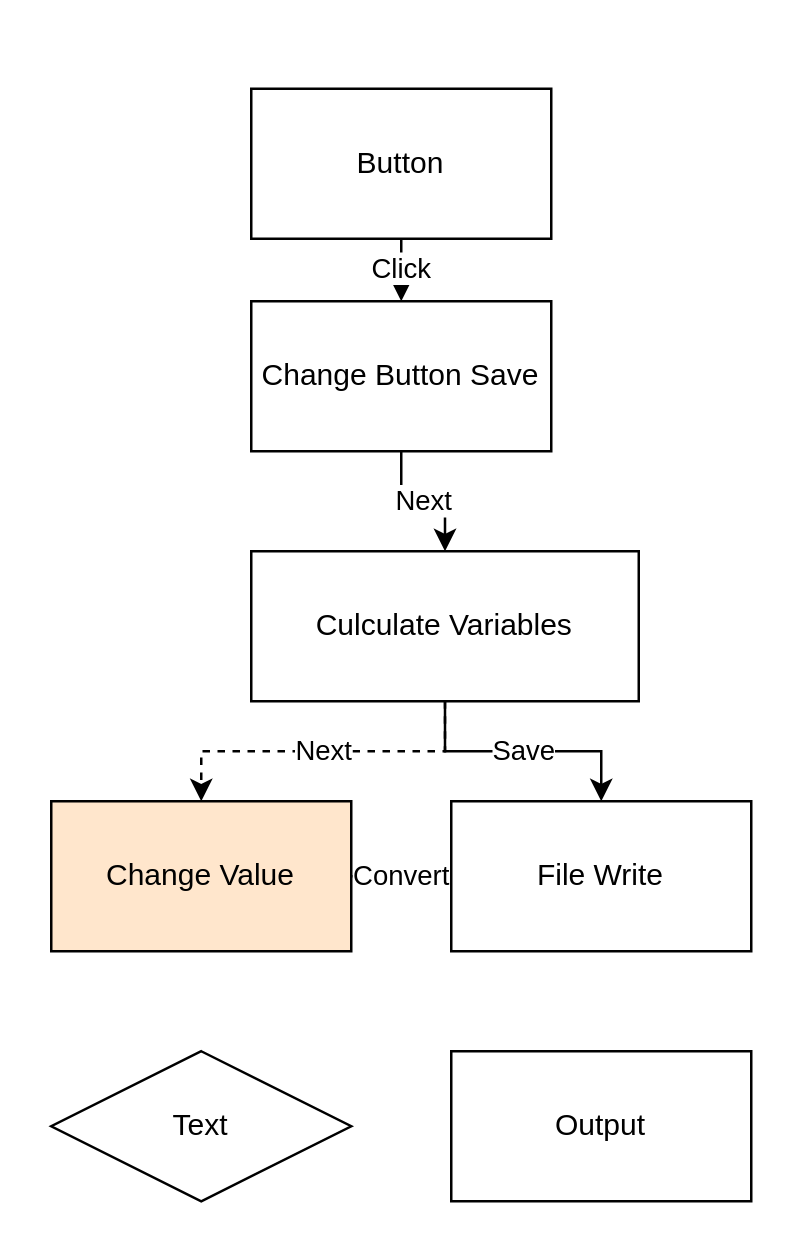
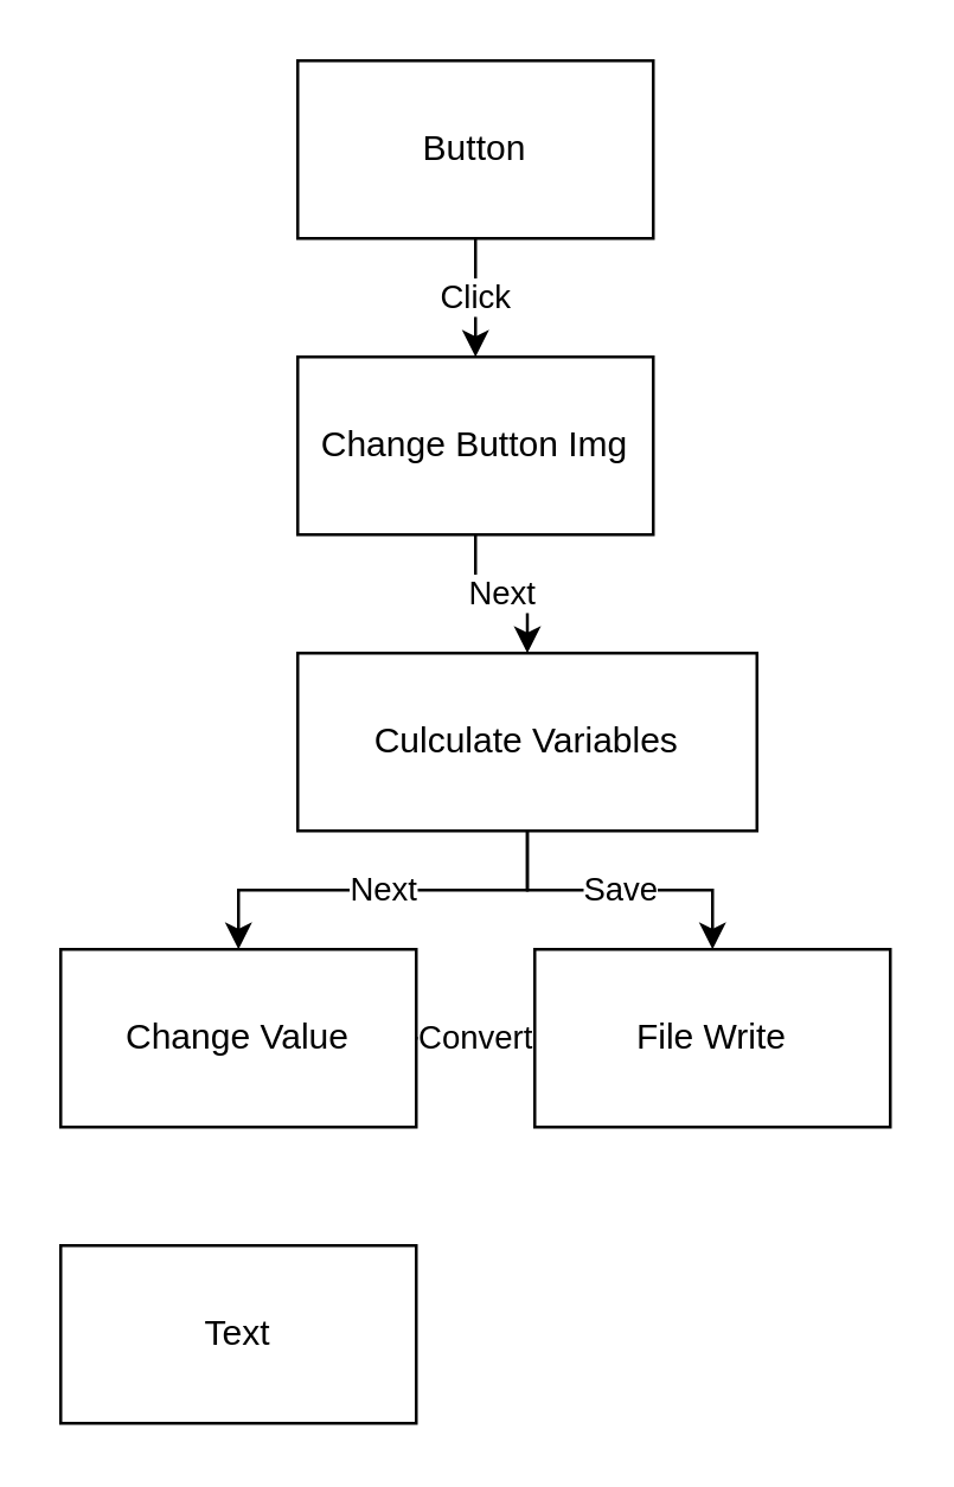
- <mxCell id="3" value="Button" style="rounded=0;whiteSpace=wrap;html=1;" parent="1" vertex="1"><mxGeometry x="100" y="35" width="120" height="60" as="geometry" /></mxCell>
+ <mxCell id="3" value="Button" style="rounded=0;whiteSpace=wrap;html=1;" parent="1" vertex="1"><mxGeometry x="100" y="20" width="120" height="60" as="geometry" /></mxCell>
- <mxCell id="5" value="Change Button Save" style="rounded=0;whiteSpace=wrap;html=1;" parent="1" vertex="1"><mxGeometry x="100" y="120" width="120" height="60" as="geometry" /></mxCell>
+ <mxCell id="5" value="Change Button Img" style="rounded=0;whiteSpace=wrap;html=1;" parent="1" vertex="1"><mxGeometry x="100" y="120" width="120" height="60" as="geometry" /></mxCell>
- <mxCell id="6" value="Next" style="edgeStyle=orthogonalEdgeStyle;rounded=0;orthogonalLoop=1;jettySize=auto;html=1;dashed=1;" parent="1" source="8" target="10" edge="1"><mxGeometry relative="1" as="geometry" /></mxCell>
+ <mxCell id="6" value="Next" style="edgeStyle=orthogonalEdgeStyle;rounded=0;orthogonalLoop=1;jettySize=auto;html=1;" parent="1" source="8" target="10" edge="1"><mxGeometry relative="1" as="geometry" /></mxCell>
- <mxCell id="10" value="Change Value" style="rounded=0;whiteSpace=wrap;html=1;fillColor=#ffe6cc;" parent="1" vertex="1"><mxGeometry x="20" y="320" width="120" height="60" as="geometry" /></mxCell>
+ <mxCell id="10" value="Change Value" style="rounded=0;whiteSpace=wrap;html=1;" parent="1" vertex="1"><mxGeometry x="20" y="320" width="120" height="60" as="geometry" /></mxCell>
- <mxCell id="11" value="Text" style="rhombus;whiteSpace=wrap;html=1;" parent="1" vertex="1"><mxGeometry x="20" y="420" width="120" height="60" as="geometry" /></mxCell>
+ <mxCell id="11" value="Text" style="rounded=0;whiteSpace=wrap;html=1;" parent="1" vertex="1"><mxGeometry x="20" y="420" width="120" height="60" as="geometry" /></mxCell>
- <mxCell id="13" value="Output" style="rounded=0;whiteSpace=wrap;html=1;" vertex="1" parent="1"><mxGeometry x="180" y="420" width="120" height="60" as="geometry" /></mxCell>
